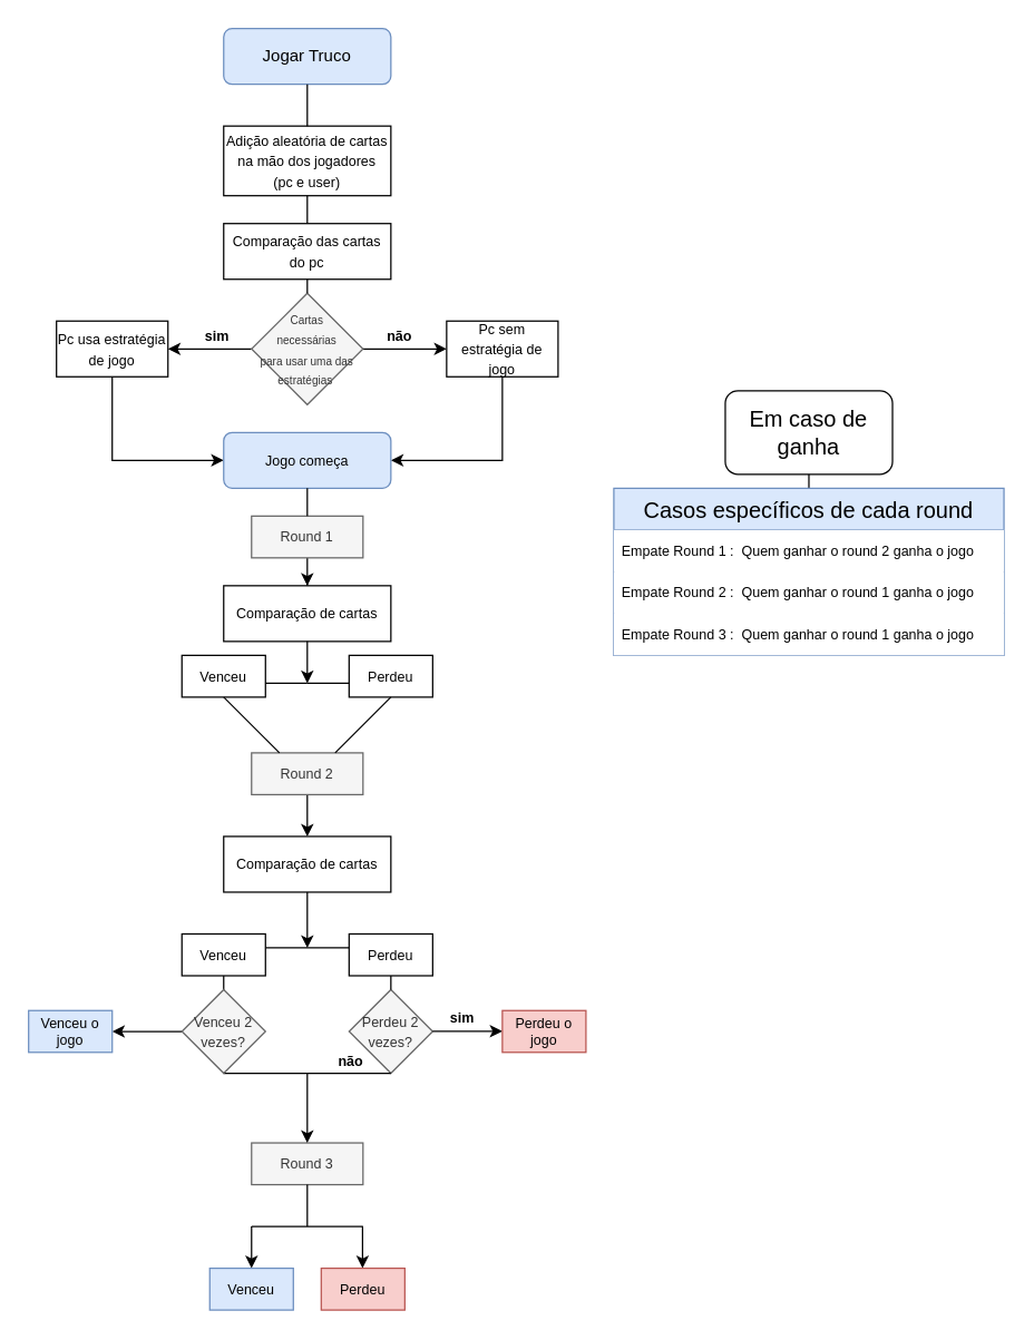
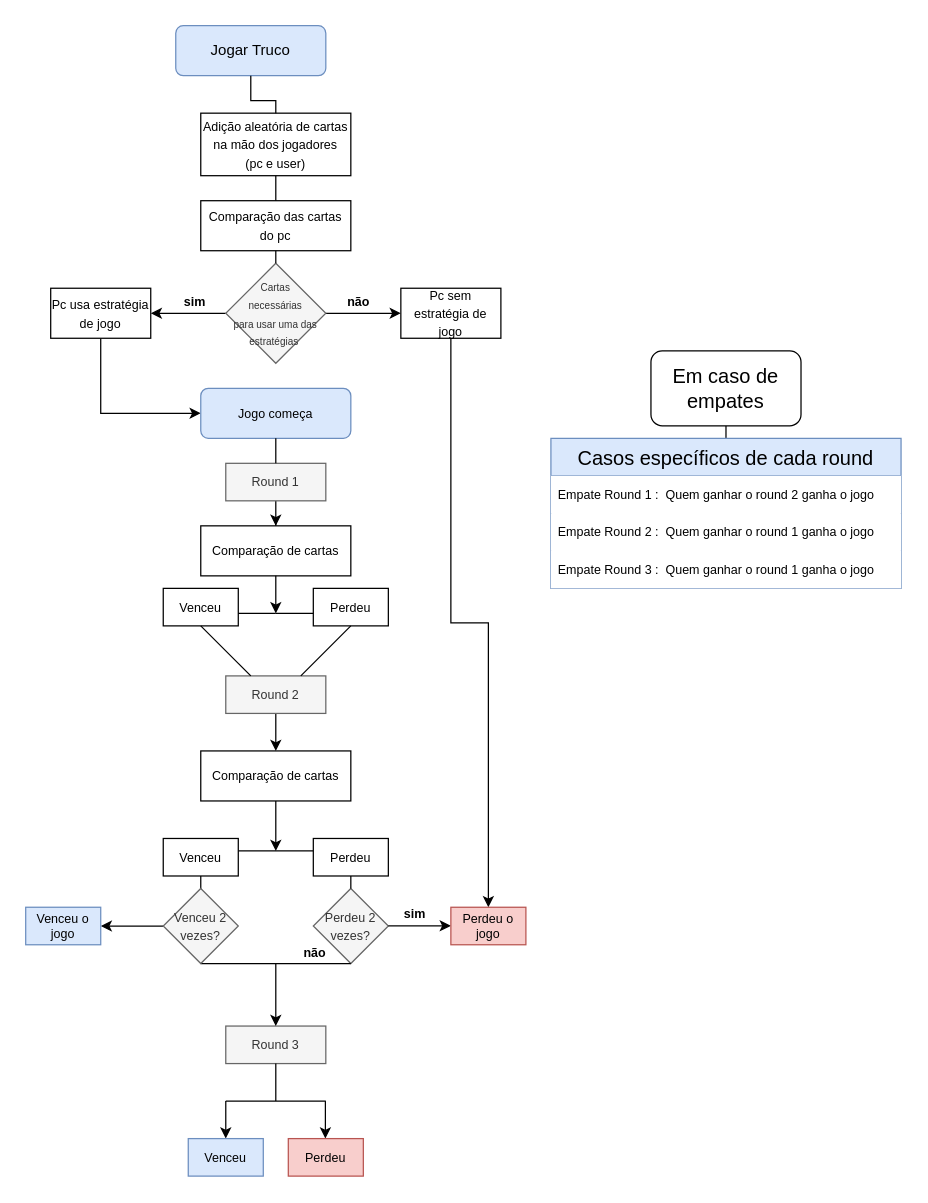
- <mxCell id="2" value="Jogar Truco" style="rounded=1;whiteSpace=wrap;html=1;fontSize=12;glass=0;strokeWidth=1;shadow=0;fillColor=#dae8fc;strokeColor=#6c8ebf;" parent="1" vertex="1"><mxGeometry x="160" y="20" width="120" height="40" as="geometry" /></mxCell>
+ <mxCell id="2" value="Jogar Truco" style="rounded=1;whiteSpace=wrap;html=1;fontSize=12;glass=0;strokeWidth=1;shadow=0;fillColor=#dae8fc;strokeColor=#6c8ebf;" parent="1" vertex="1"><mxGeometry x="140" y="20" width="120" height="40" as="geometry" /></mxCell>
- <mxCell id="60" value="&lt;span style=&quot;font-size: 16px;&quot;&gt;Em caso de ganha&lt;/span&gt;" style="rounded=1;whiteSpace=wrap;html=1;fillColor=default;" vertex="1" parent="1"><mxGeometry x="520" y="280" width="120" height="60" as="geometry" /></mxCell>
+ <mxCell id="60" value="&lt;span style=&quot;font-size: 16px;&quot;&gt;Em caso de empates&lt;/span&gt;" style="rounded=1;whiteSpace=wrap;html=1;fillColor=default;" vertex="1" parent="1"><mxGeometry x="520" y="280" width="120" height="60" as="geometry" /></mxCell>
- <mxCell id="13" style="edgeStyle=orthogonalEdgeStyle;rounded=0;orthogonalLoop=1;jettySize=auto;html=1;exitX=0.5;exitY=1;exitDx=0;exitDy=0;entryX=1;entryY=0.5;entryDx=0;entryDy=0;fontSize=10;" parent="1" source="14" target="17" edge="1"><mxGeometry relative="1" as="geometry"><mxPoint x="280" y="330" as="targetPoint" /></mxGeometry></mxCell>
+ <mxCell id="13" style="edgeStyle=orthogonalEdgeStyle;rounded=0;orthogonalLoop=1;jettySize=auto;html=1;exitX=0.5;exitY=1;exitDx=0;exitDy=0;fontSize=10;" parent="1" source="14" target="40" edge="1"><mxGeometry relative="1" as="geometry"><mxPoint x="280" y="330" as="targetPoint" /></mxGeometry></mxCell>
